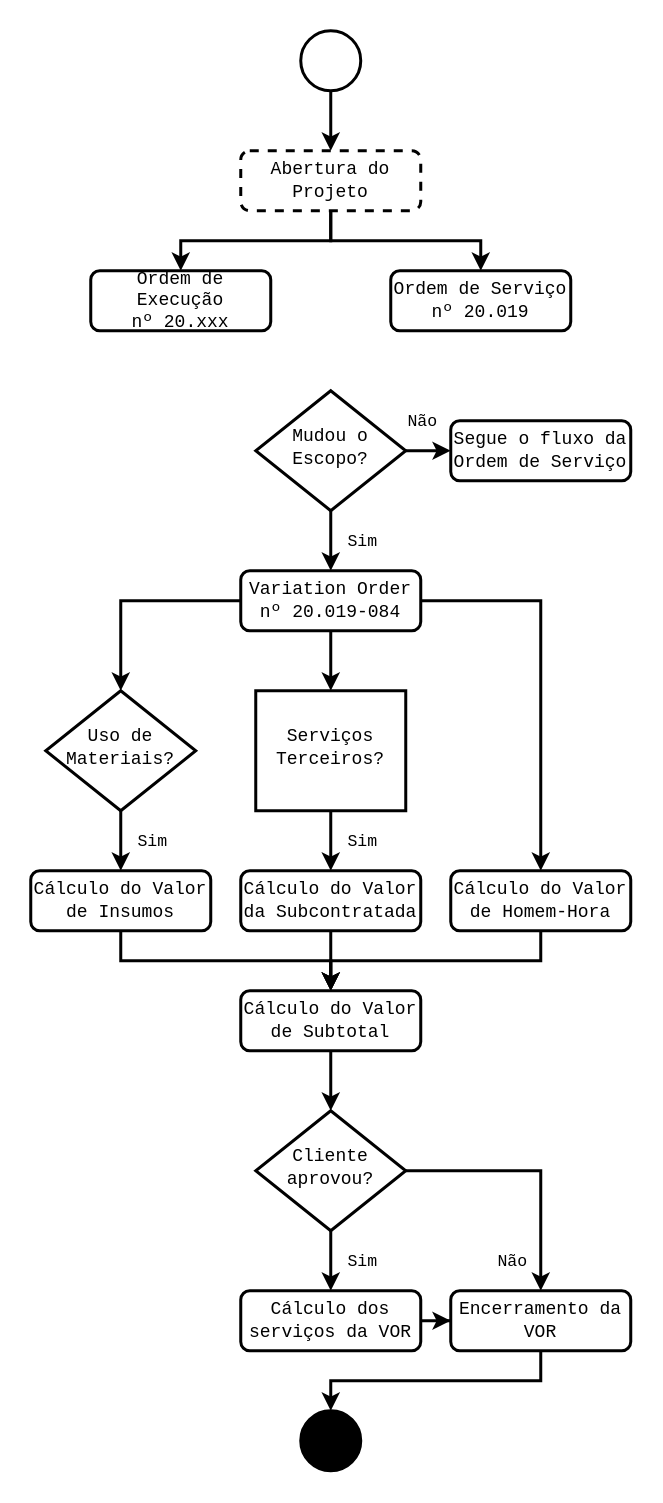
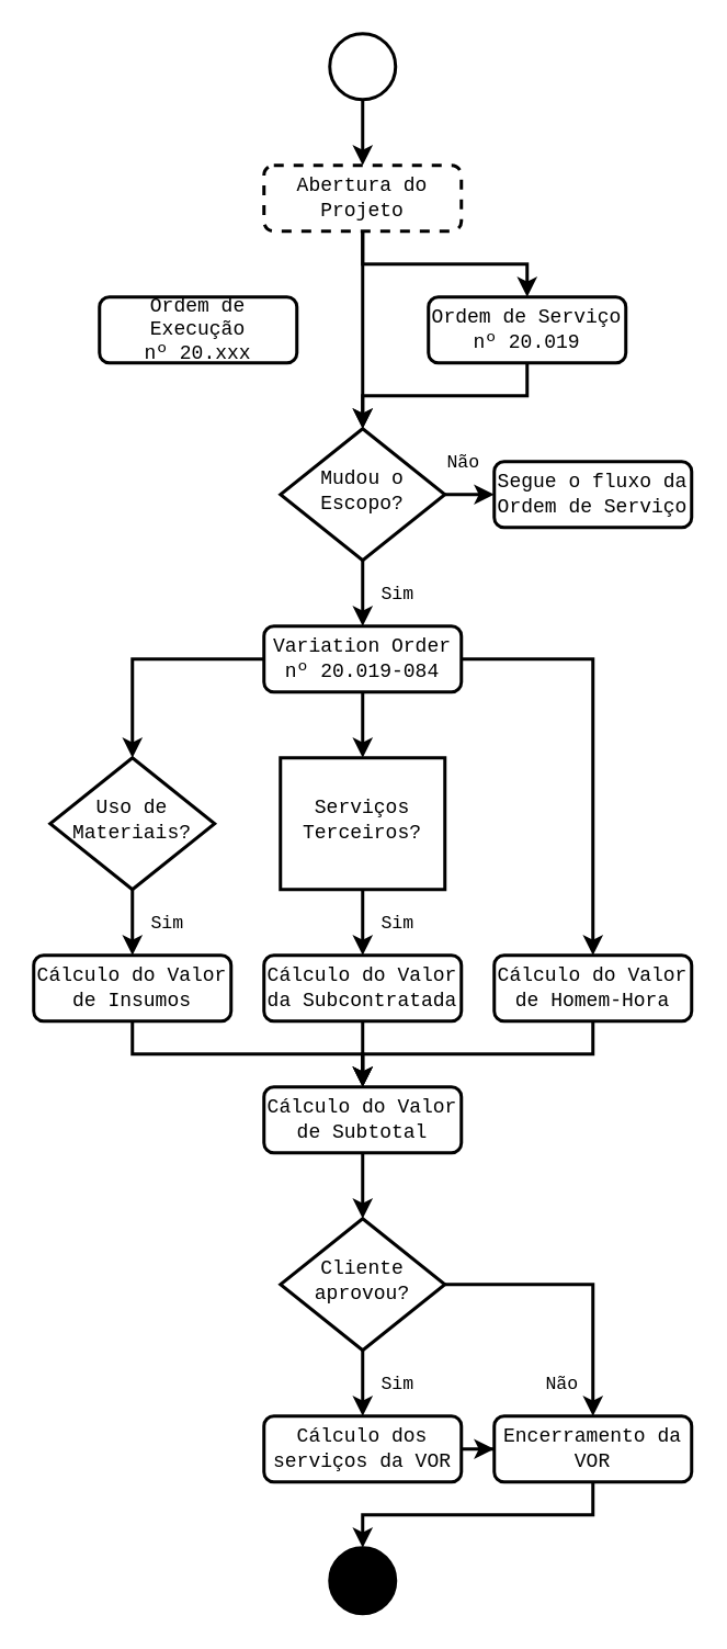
- <mxCell id="2" style="edgeStyle=orthogonalEdgeStyle;rounded=0;orthogonalLoop=1;jettySize=auto;html=1;fontFamily=Courier New;strokeWidth=2;" edge="1" parent="1" source="4" target="14"><mxGeometry relative="1" as="geometry" /></mxCell>
+ <mxCell id="2" style="edgeStyle=orthogonalEdgeStyle;rounded=0;orthogonalLoop=1;jettySize=auto;html=1;fontFamily=Courier New;strokeWidth=2;" edge="1" parent="1" source="4" target="9"><mxGeometry relative="1" as="geometry" /></mxCell>
+ <mxCell id="15" style="edgeStyle=orthogonalEdgeStyle;rounded=0;orthogonalLoop=1;jettySize=auto;html=1;fontFamily=Courier New;exitX=0.5;exitY=1;exitDx=0;exitDy=0;strokeWidth=2;" edge="1" parent="1" source="16" target="9"><mxGeometry relative="1" as="geometry" /></mxCell>
